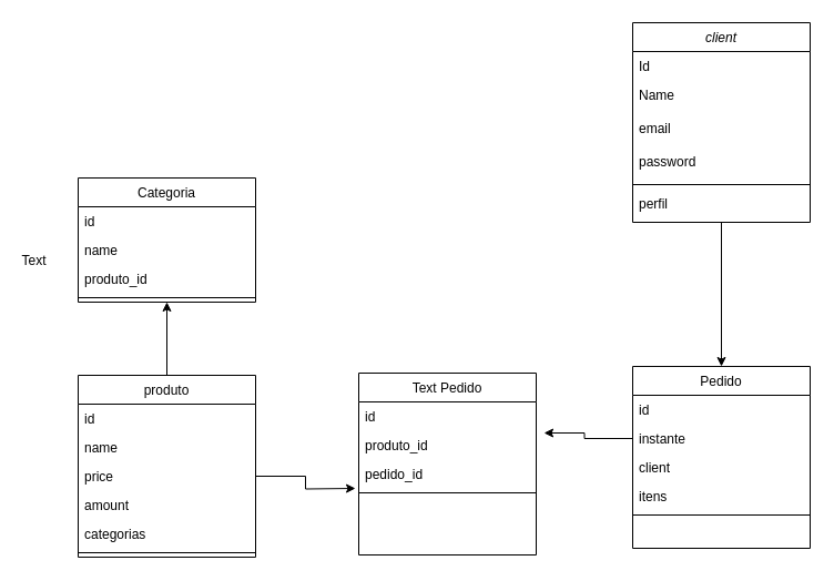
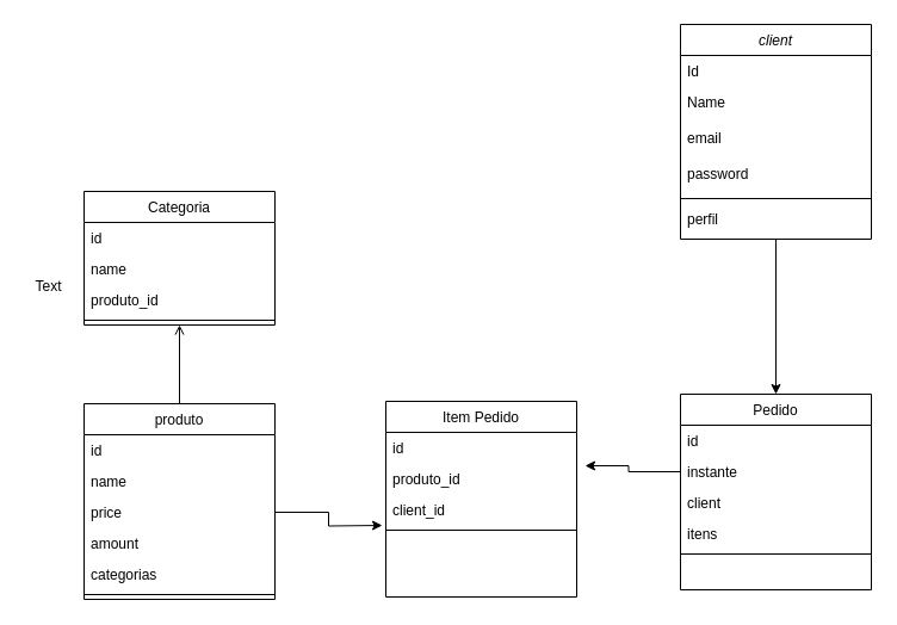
- <mxCell id="2" value="Text" style="text;html=1;align=center;verticalAlign=middle;resizable=0;points=[];autosize=1;strokeColor=none;fillColor=none;" vertex="1" parent="1"><mxGeometry x="10" y="225" width="40" height="20" as="geometry" /></mxCell>
+ <mxCell id="2" value="Text" style="text;html=1;align=center;verticalAlign=middle;resizable=0;points=[];autosize=1;strokeColor=none;fillColor=none;" vertex="1" parent="1"><mxGeometry x="20" y="230" width="40" height="20" as="geometry" /></mxCell>
- <mxCell id="8" style="edgeStyle=orthogonalEdgeStyle;rounded=0;orthogonalLoop=1;jettySize=auto;html=1;entryX=0.5;entryY=1;entryDx=0;entryDy=0;" edge="1" parent="1" source="9" target="3"><mxGeometry relative="1" as="geometry"><mxPoint x="150" y="310" as="targetPoint" /></mxGeometry></mxCell>
+ <mxCell id="8" style="edgeStyle=orthogonalEdgeStyle;rounded=0;orthogonalLoop=1;jettySize=auto;html=1;entryX=0.5;entryY=1;entryDx=0;entryDy=0;endArrow=open;" edge="1" parent="1" source="9" target="3"><mxGeometry relative="1" as="geometry"><mxPoint x="150" y="310" as="targetPoint" /></mxGeometry></mxCell>
- <mxCell id="16" value="Text Pedido" style="swimlane;fontStyle=0;align=center;verticalAlign=top;childLayout=stackLayout;horizontal=1;startSize=26;horizontalStack=0;resizeParent=1;resizeLast=0;collapsible=1;marginBottom=0;rounded=0;shadow=0;strokeWidth=1;" vertex="1" parent="1"><mxGeometry x="323" y="336" width="160" height="164" as="geometry"><mxRectangle x="550" y="140" width="160" height="26" as="alternateBounds" /></mxGeometry></mxCell>
+ <mxCell id="16" value="Item Pedido" style="swimlane;fontStyle=0;align=center;verticalAlign=top;childLayout=stackLayout;horizontal=1;startSize=26;horizontalStack=0;resizeParent=1;resizeLast=0;collapsible=1;marginBottom=0;rounded=0;shadow=0;strokeWidth=1;" vertex="1" parent="1"><mxGeometry x="323" y="336" width="160" height="164" as="geometry"><mxRectangle x="550" y="140" width="160" height="26" as="alternateBounds" /></mxGeometry></mxCell>
- <mxCell id="19" value="pedido_id" style="text;align=left;verticalAlign=top;spacingLeft=4;spacingRight=4;overflow=hidden;rotatable=0;points=[[0,0.5],[1,0.5]];portConstraint=eastwest;rounded=0;shadow=0;html=0;" vertex="1" parent="16"><mxGeometry y="78" width="160" height="26" as="geometry" /></mxCell>
+ <mxCell id="19" value="client_id" style="text;align=left;verticalAlign=top;spacingLeft=4;spacingRight=4;overflow=hidden;rotatable=0;points=[[0,0.5],[1,0.5]];portConstraint=eastwest;rounded=0;shadow=0;html=0;" vertex="1" parent="16"><mxGeometry y="78" width="160" height="26" as="geometry" /></mxCell>
